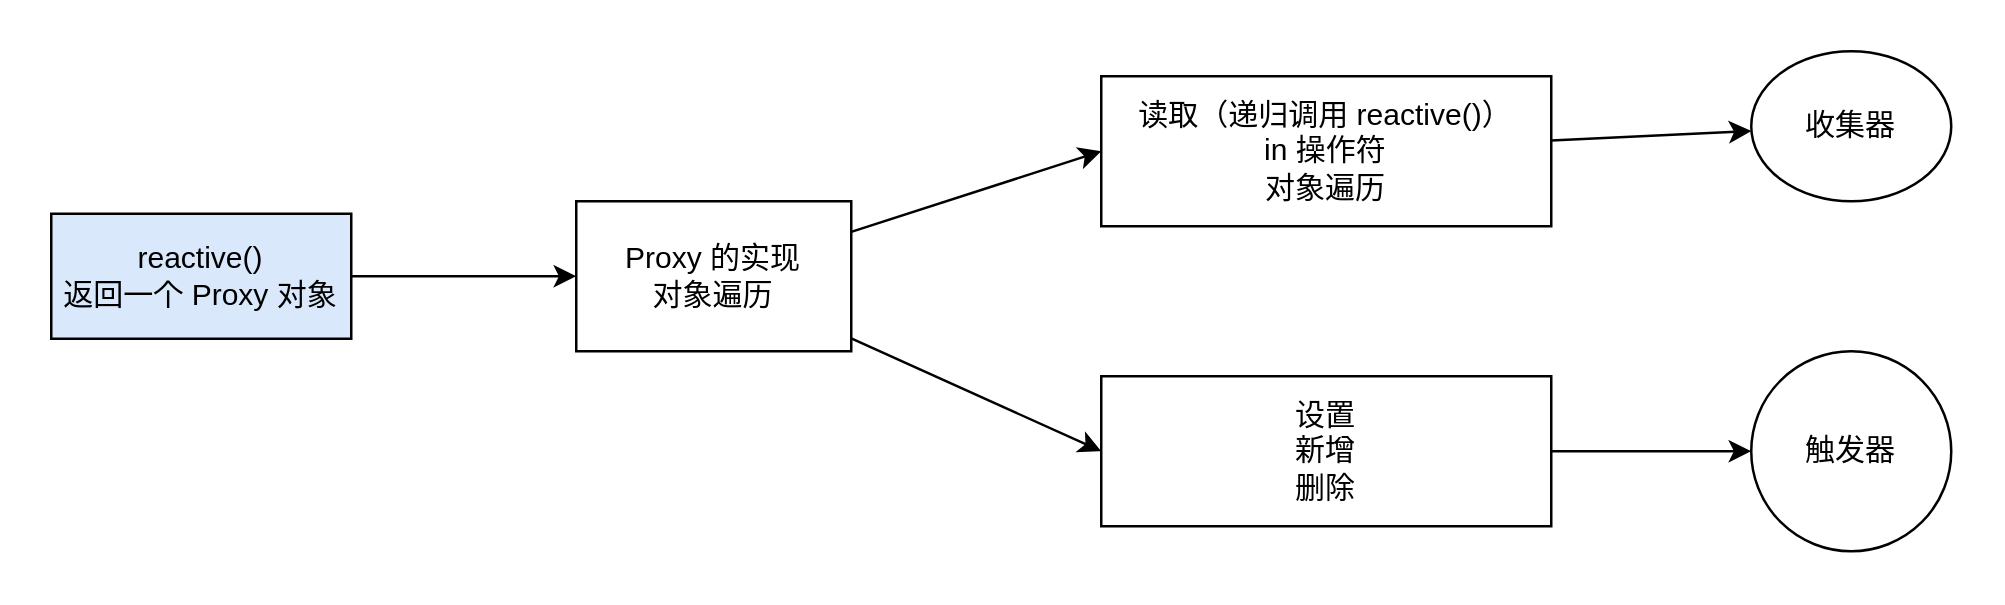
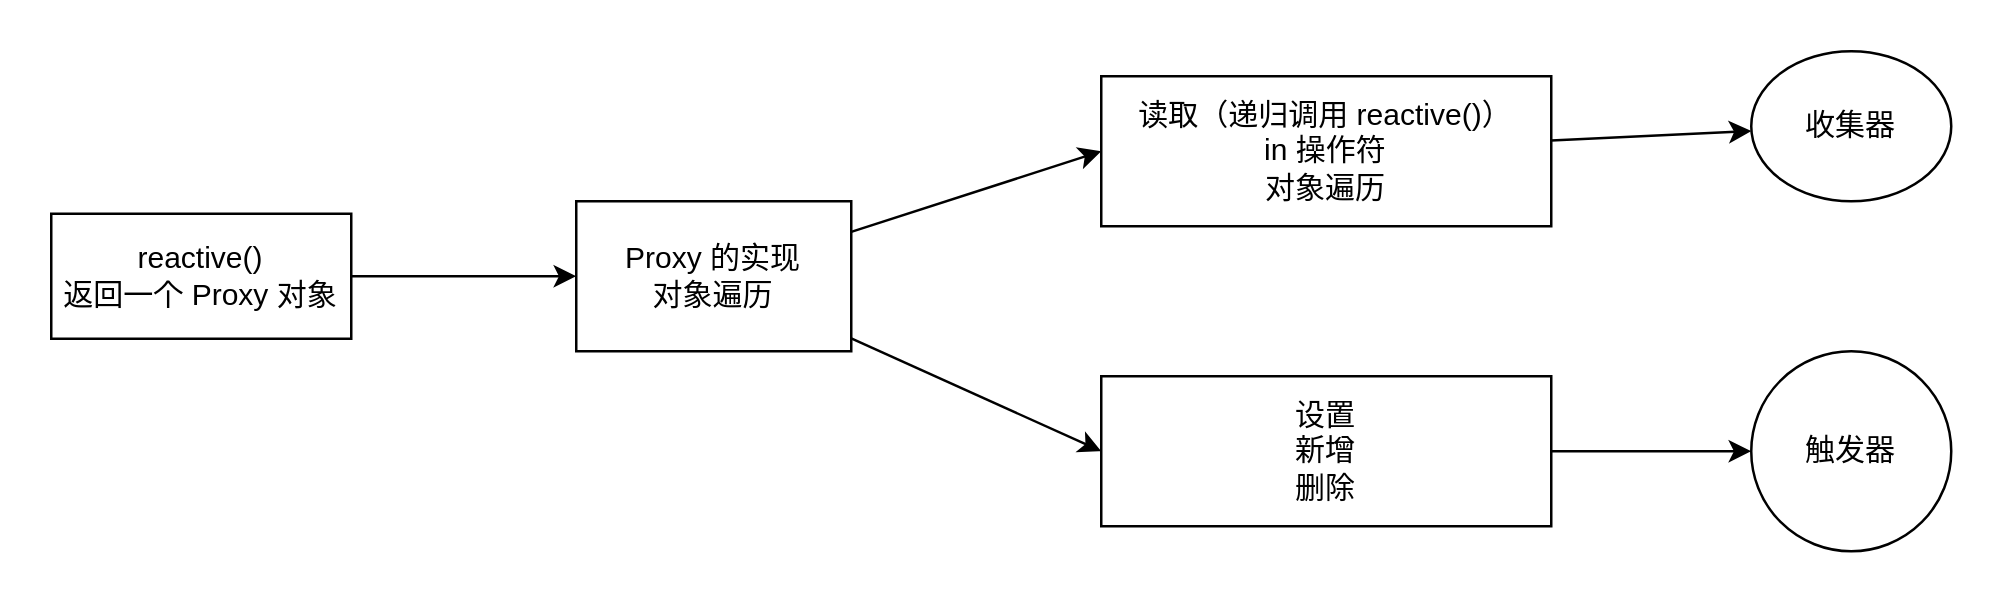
- <mxCell id="3" value="reactive()&lt;br&gt;返回一个 Proxy 对象" style="rounded=0;whiteSpace=wrap;html=1;fillColor=#dae8fc;" parent="1" vertex="1"><mxGeometry x="20" y="85" width="120" height="50" as="geometry" /></mxCell>
+ <mxCell id="3" value="reactive()&lt;br&gt;返回一个 Proxy 对象" style="rounded=0;whiteSpace=wrap;html=1;" parent="1" vertex="1"><mxGeometry x="20" y="85" width="120" height="50" as="geometry" /></mxCell>
